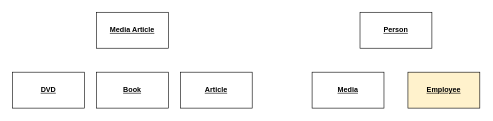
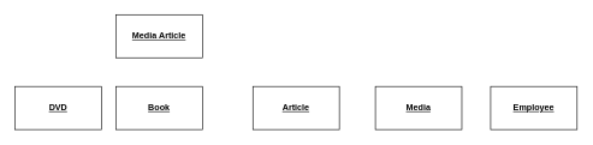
- <mxCell id="6" value="&lt;b&gt;&lt;u&gt;Person&lt;/u&gt;&lt;/b&gt;" style="rounded=0;whiteSpace=wrap;html=1;" vertex="1" parent="1"><mxGeometry x="600" y="20" width="120" height="60" as="geometry" /></mxCell>
- <mxCell id="5" value="&lt;b&gt;&lt;u&gt;Article&lt;/u&gt;&lt;/b&gt;" style="rounded=0;whiteSpace=wrap;html=1;" vertex="1" parent="1"><mxGeometry x="300" y="120" width="120" height="60" as="geometry" /></mxCell>
+ <mxCell id="5" value="&lt;b&gt;&lt;u&gt;Article&lt;/u&gt;&lt;/b&gt;" style="rounded=0;whiteSpace=wrap;html=1;" vertex="1" parent="1"><mxGeometry x="350" y="120" width="120" height="60" as="geometry" /></mxCell>
- <mxCell id="8" value="&lt;b&gt;&lt;u&gt;Employee&lt;/u&gt;&lt;/b&gt;" style="rounded=0;whiteSpace=wrap;html=1;fillColor=#fff2cc;" vertex="1" parent="1"><mxGeometry x="680" y="120" width="120" height="60" as="geometry" /></mxCell>
+ <mxCell id="8" value="&lt;b&gt;&lt;u&gt;Employee&lt;/u&gt;&lt;/b&gt;" style="rounded=0;whiteSpace=wrap;html=1;" vertex="1" parent="1"><mxGeometry x="680" y="120" width="120" height="60" as="geometry" /></mxCell>
